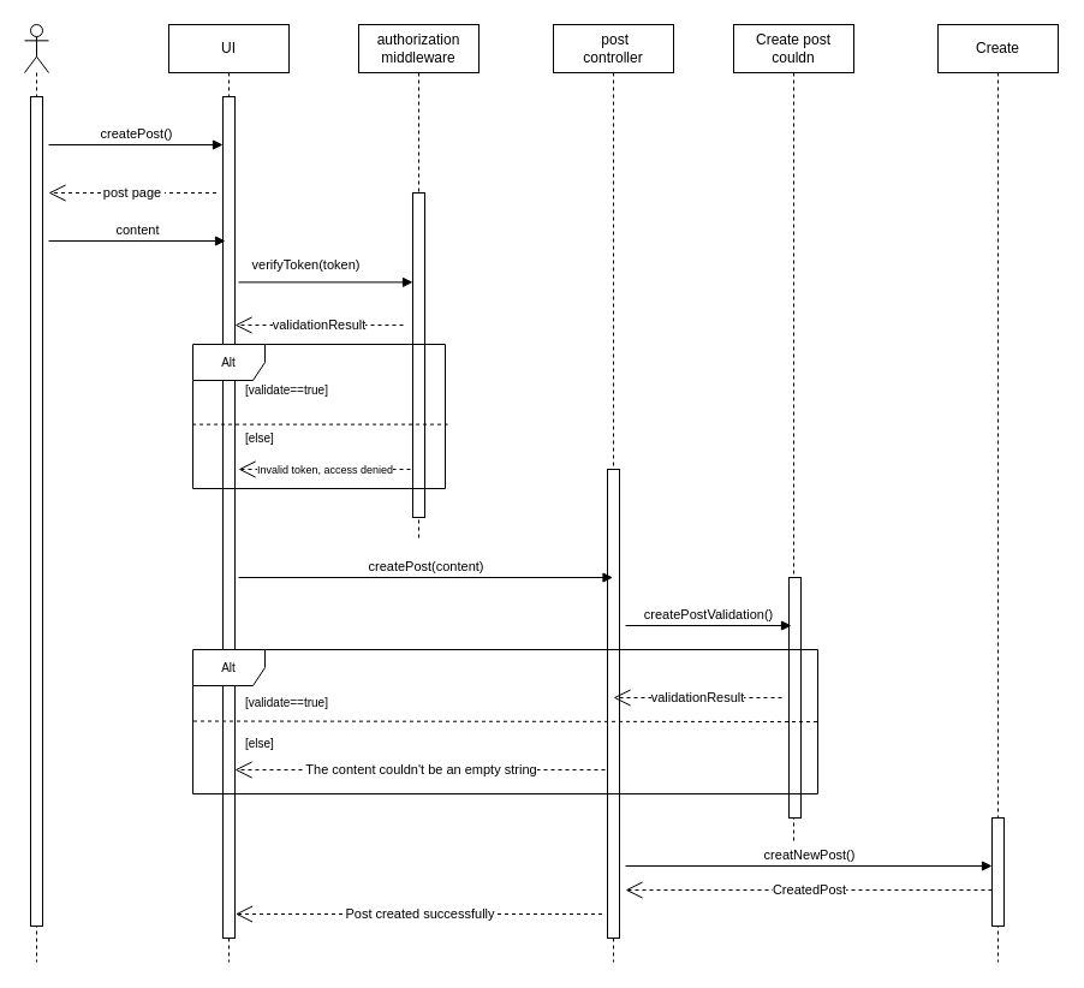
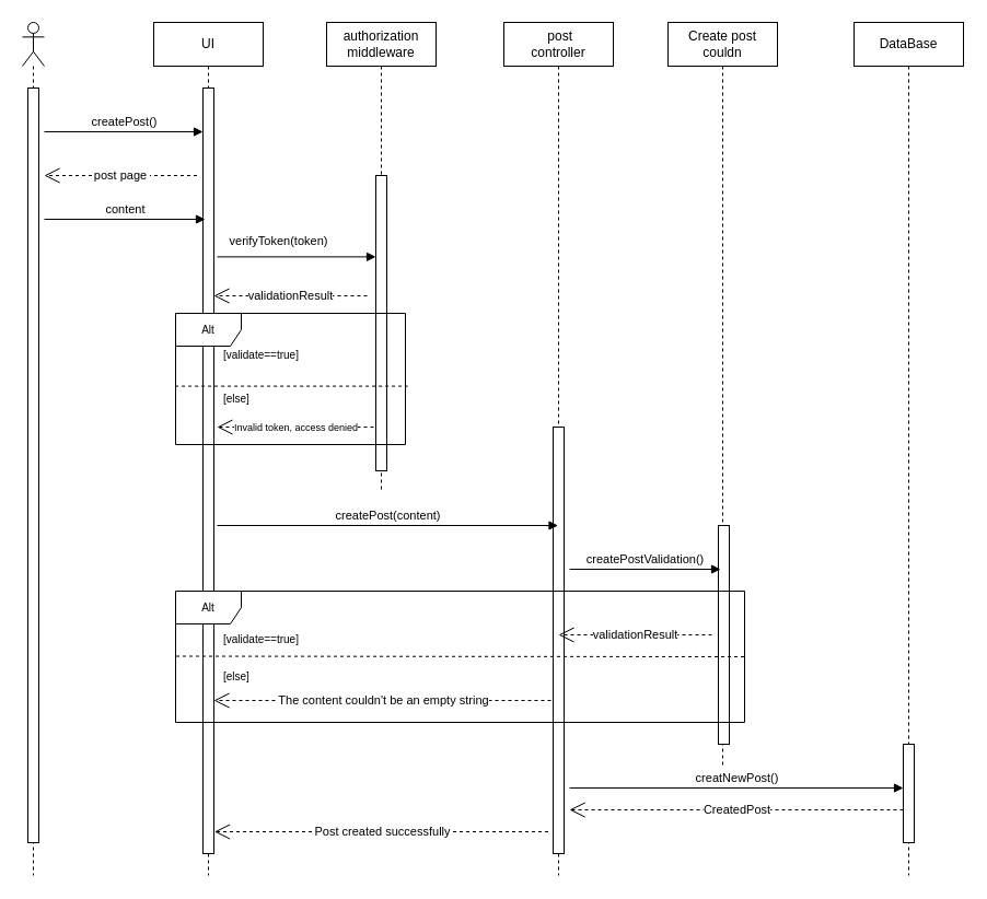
- <mxCell id="22" value="Create" style="shape=umlLifeline;perimeter=lifelinePerimeter;whiteSpace=wrap;html=1;container=1;dropTarget=0;collapsible=0;recursiveResize=0;outlineConnect=0;portConstraint=eastwest;newEdgeStyle={&quot;curved&quot;:0,&quot;rounded&quot;:0};" parent="1" vertex="1"><mxGeometry x="780" y="20" width="100" height="780" as="geometry" /></mxCell>
+ <mxCell id="22" value="DataBase" style="shape=umlLifeline;perimeter=lifelinePerimeter;whiteSpace=wrap;html=1;container=1;dropTarget=0;collapsible=0;recursiveResize=0;outlineConnect=0;portConstraint=eastwest;newEdgeStyle={&quot;curved&quot;:0,&quot;rounded&quot;:0};" parent="1" vertex="1"><mxGeometry x="780" y="20" width="100" height="780" as="geometry" /></mxCell>
